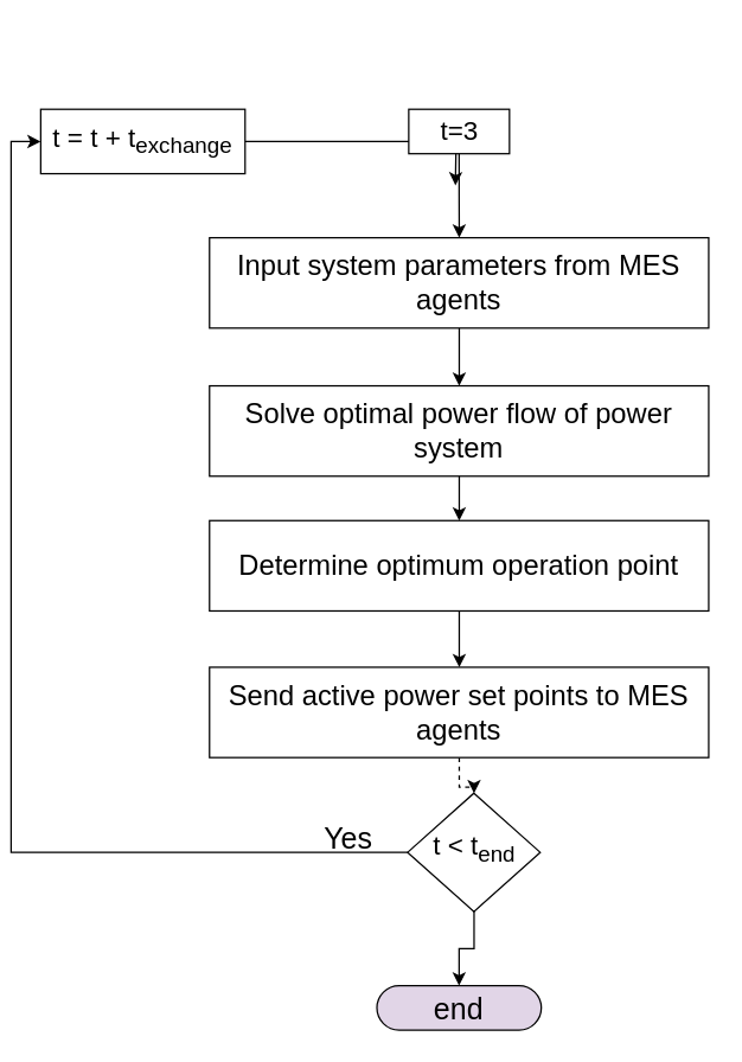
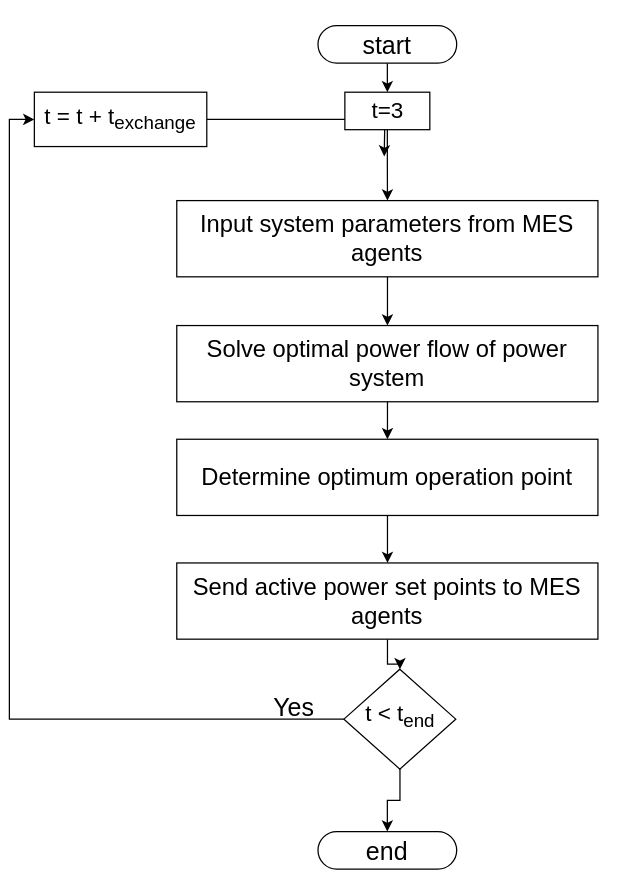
+ <mxCell id="3" value="&lt;font style=&quot;font-size: 20px&quot;&gt;start&lt;/font&gt;" style="whiteSpace=wrap;html=1;rounded=1;arcSize=50;align=center;" vertex="1" parent="1"><mxGeometry x="247" y="20" width="111" height="30" as="geometry" /></mxCell>
+ <mxCell id="2" value="" style="edgeStyle=orthogonalEdgeStyle;rounded=0;orthogonalLoop=1;jettySize=auto;html=1;" edge="1" parent="1" source="3" target="19"><mxGeometry relative="1" as="geometry" /></mxCell>
- <mxCell id="9" value="" style="edgeStyle=orthogonalEdgeStyle;rounded=0;orthogonalLoop=1;jettySize=auto;html=1;dashed=1;" edge="1" parent="1" source="10" target="15"><mxGeometry relative="1" as="geometry" /></mxCell>
+ <mxCell id="9" value="" style="edgeStyle=orthogonalEdgeStyle;rounded=0;orthogonalLoop=1;jettySize=auto;html=1;" edge="1" parent="1" source="10" target="15"><mxGeometry relative="1" as="geometry" /></mxCell>
- <mxCell id="4" value="&lt;font style=&quot;font-size: 20px&quot;&gt;end&lt;/font&gt;" style="whiteSpace=wrap;html=1;rounded=1;arcSize=50;align=center;fillColor=#e1d5e7;" vertex="1" parent="1"><mxGeometry x="247" y="665" width="111" height="30" as="geometry" /></mxCell>
+ <mxCell id="4" value="&lt;font style=&quot;font-size: 20px&quot;&gt;end&lt;/font&gt;" style="whiteSpace=wrap;html=1;rounded=1;arcSize=50;align=center;" vertex="1" parent="1"><mxGeometry x="247" y="665" width="111" height="30" as="geometry" /></mxCell>
